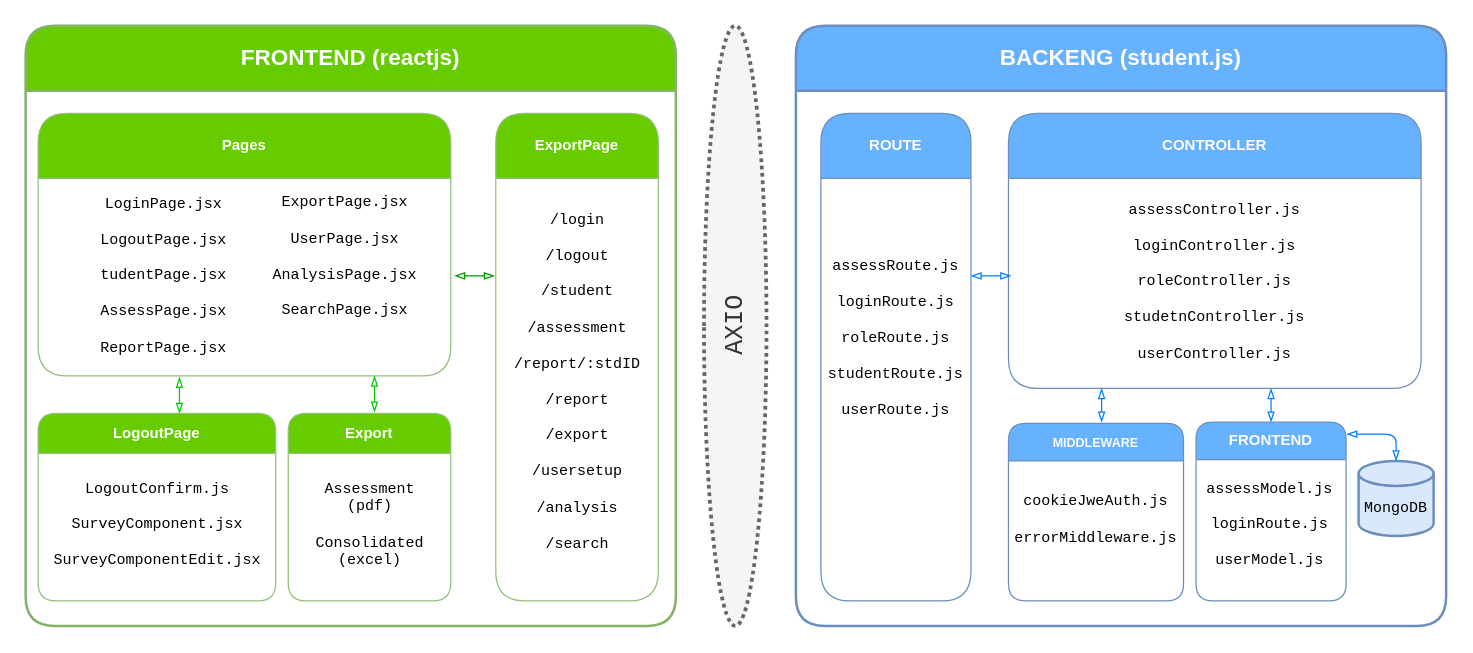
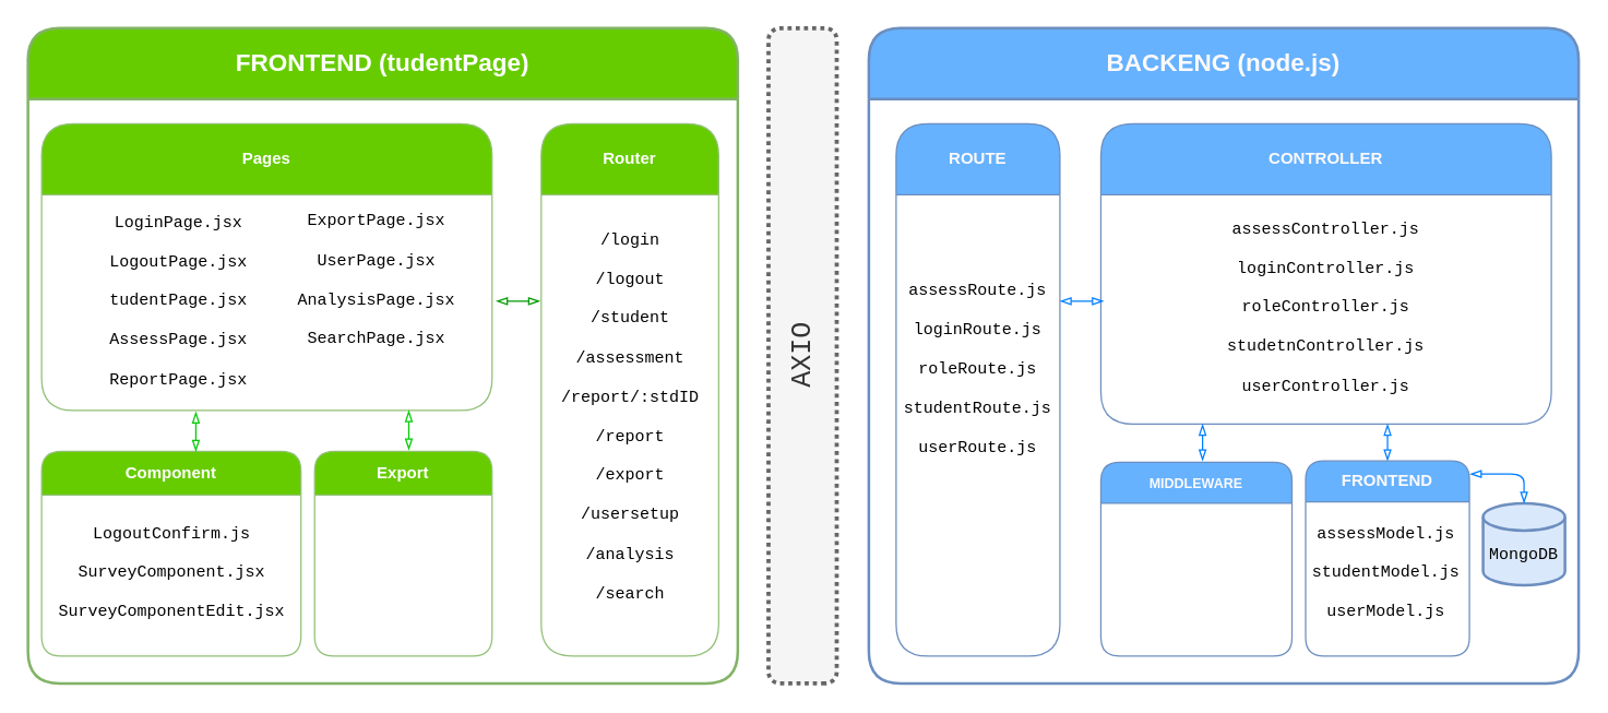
- <mxCell id="13" value="FRONTEND (reactjs)" style="swimlane;whiteSpace=wrap;html=1;fillColor=#66CC00;strokeColor=#82b366;fontSize=18;startSize=52;fontColor=#FFFFFF;rounded=1;strokeWidth=2;" vertex="1" parent="1"><mxGeometry x="20" y="20" width="520" height="480" as="geometry" /></mxCell>
+ <mxCell id="13" value="FRONTEND (tudentPage)" style="swimlane;whiteSpace=wrap;html=1;fillColor=#66CC00;strokeColor=#82b366;fontSize=18;startSize=52;fontColor=#FFFFFF;rounded=1;strokeWidth=2;" vertex="1" parent="1"><mxGeometry x="20" y="20" width="520" height="480" as="geometry" /></mxCell>
- <mxCell id="2" value="BACKENG (student.js)" style="swimlane;whiteSpace=wrap;html=1;fillColor=#66B2FF;strokeColor=#6c8ebf;fontColor=#fffafa;fontSize=18;startSize=52;strokeWidth=2;perimeterSpacing=0;rounded=1;shadow=0;glass=0;swimlaneLine=1;" vertex="1" parent="1"><mxGeometry x="636" y="20" width="520" height="480" as="geometry" /></mxCell>
+ <mxCell id="2" value="BACKENG (node.js)" style="swimlane;whiteSpace=wrap;html=1;fillColor=#66B2FF;strokeColor=#6c8ebf;fontColor=#fffafa;fontSize=18;startSize=52;strokeWidth=2;perimeterSpacing=0;rounded=1;shadow=0;glass=0;swimlaneLine=1;" vertex="1" parent="1"><mxGeometry x="636" y="20" width="520" height="480" as="geometry" /></mxCell>
- <mxCell id="14" value="ExportPage" style="swimlane;whiteSpace=wrap;html=1;fillColor=#66CC00;strokeColor=#92c077;fontSize=12;startSize=52;fontColor=#FFFFFF;rounded=1;strokeWidth=1;" vertex="1" parent="13"><mxGeometry x="376" y="70" width="130" height="390" as="geometry" /></mxCell>
+ <mxCell id="14" value="Router" style="swimlane;whiteSpace=wrap;html=1;fillColor=#66CC00;strokeColor=#92c077;fontSize=12;startSize=52;fontColor=#FFFFFF;rounded=1;strokeWidth=1;" vertex="1" parent="13"><mxGeometry x="376" y="70" width="130" height="390" as="geometry" /></mxCell>
- <mxCell id="26" value="AXIO" style="ellipse;whiteSpace=wrap;html=1;dashed=1;dashPattern=1 1;fillColor=#f5f5f5;direction=west;arcSize=17;horizontal=0;textDirection=ltr;fontFamily=Courier New;fontSize=20;strokeColor=#666666;strokeWidth=3;fontColor=#333333;fontStyle=0;verticalAlign=middle;" vertex="1" parent="1"><mxGeometry x="562.5" y="20" width="50" height="480" as="geometry" /></mxCell>
+ <mxCell id="26" value="AXIO" style="rounded=1;whiteSpace=wrap;html=1;dashed=1;dashPattern=1 1;fillColor=#f5f5f5;direction=west;arcSize=17;horizontal=0;textDirection=ltr;fontFamily=Courier New;fontSize=20;strokeColor=#666666;strokeWidth=3;fontColor=#333333;fontStyle=0;verticalAlign=middle;" vertex="1" parent="1"><mxGeometry x="562.5" y="20" width="50" height="480" as="geometry" /></mxCell>
- <mxCell id="22" value="LogoutPage" style="swimlane;whiteSpace=wrap;html=1;fillColor=#66CC00;strokeColor=#92c077;fontSize=12;startSize=32;fontColor=#FFFFFF;rounded=1;strokeWidth=1;" vertex="1" parent="13"><mxGeometry x="10" y="310" width="190" height="150" as="geometry" /></mxCell>
+ <mxCell id="22" value="Component" style="swimlane;whiteSpace=wrap;html=1;fillColor=#66CC00;strokeColor=#92c077;fontSize=12;startSize=32;fontColor=#FFFFFF;rounded=1;strokeWidth=1;" vertex="1" parent="13"><mxGeometry x="10" y="310" width="190" height="150" as="geometry" /></mxCell>
- <mxCell id="8" value="cookieJweAuth.js&lt;br&gt;&lt;br&gt;errorMiddleware.js" style="text;html=1;strokeColor=none;fillColor=none;align=center;verticalAlign=middle;whiteSpace=wrap;rounded=1;fontFamily=Courier New;" vertex="1" parent="7"><mxGeometry x="10" y="23" width="120" height="107" as="geometry" /></mxCell>
- <mxCell id="21" value="Assessment&lt;br&gt;(pdf)&lt;br&gt;&lt;br&gt;Consolidated&lt;br&gt;(excel)" style="text;html=1;align=center;verticalAlign=middle;resizable=0;points=[];autosize=1;strokeColor=none;fillColor=none;fontFamily=Courier New;rounded=1;" vertex="1" parent="20"><mxGeometry x="10" y="43.5" width="110" height="90" as="geometry" /></mxCell>
- <mxCell id="11" value="assessModel.js&lt;br&gt;&lt;br&gt;loginRoute.js&lt;br&gt;&lt;br&gt;userModel.js" style="text;html=1;strokeColor=none;fillColor=none;align=center;verticalAlign=middle;whiteSpace=wrap;rounded=1;fontFamily=Courier New;" vertex="1" parent="10"><mxGeometry x="8.09" y="30" width="101.91" height="103" as="geometry" /></mxCell>
+ <mxCell id="11" value="assessModel.js&lt;br&gt;&lt;br&gt;studentModel.js&lt;br&gt;&lt;br&gt;userModel.js" style="text;html=1;strokeColor=none;fillColor=none;align=center;verticalAlign=middle;whiteSpace=wrap;rounded=1;fontFamily=Courier New;" vertex="1" parent="10"><mxGeometry x="8.09" y="30" width="101.91" height="103" as="geometry" /></mxCell>
